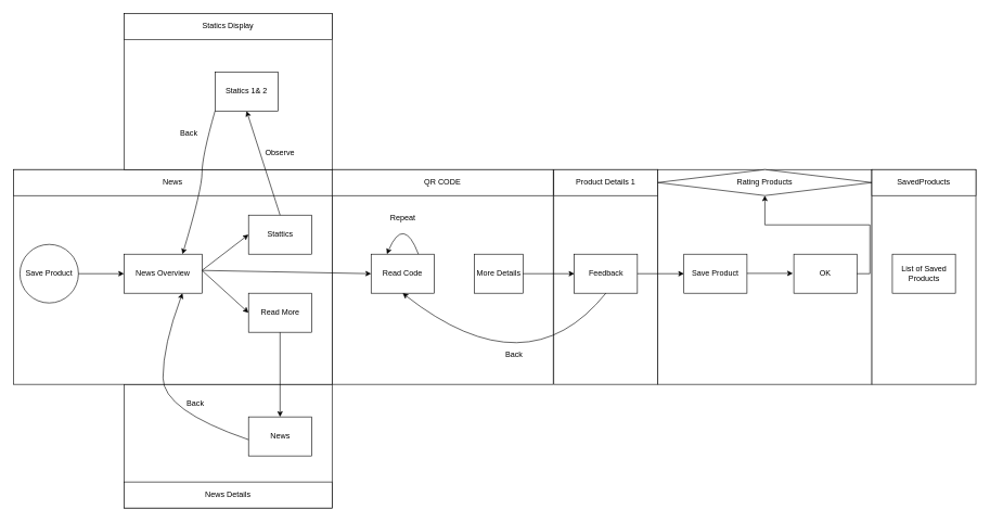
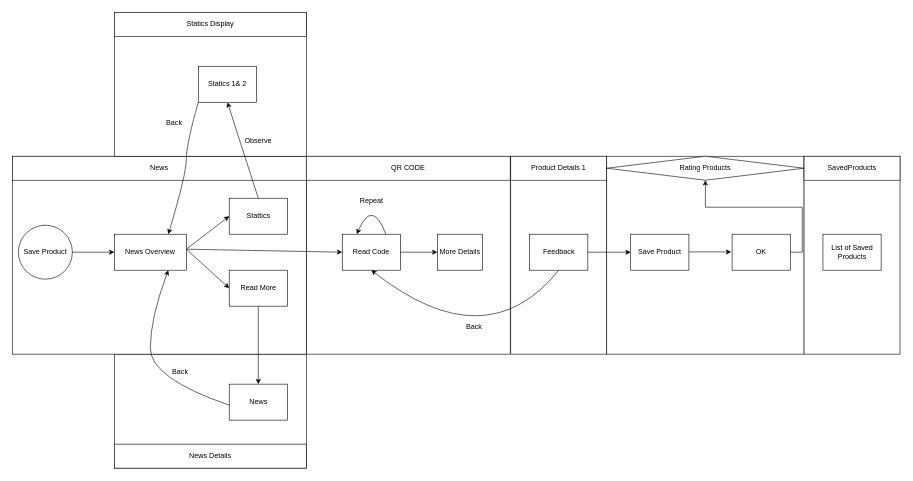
+ <mxCell id="40" value="" style="endArrow=classic;html=1;rounded=0;entryX=0;entryY=0.5;entryDx=0;entryDy=0;" parent="1" source="28" target="39" edge="1"><mxGeometry width="50" height="50" relative="1" as="geometry"><mxPoint x="670" y="420" as="sourcePoint" /><mxPoint x="550.5" y="490" as="targetPoint" /><Array as="points" /></mxGeometry></mxCell>
- <mxCell id="41" value="" style="endArrow=classic;html=1;rounded=0;exitX=1;exitY=0.5;exitDx=0;exitDy=0;" parent="1" source="39" target="4" edge="1"><mxGeometry width="50" height="50" relative="1" as="geometry"><mxPoint x="990" y="430" as="sourcePoint" /><mxPoint x="880" y="420" as="targetPoint" /><Array as="points" /></mxGeometry></mxCell>
